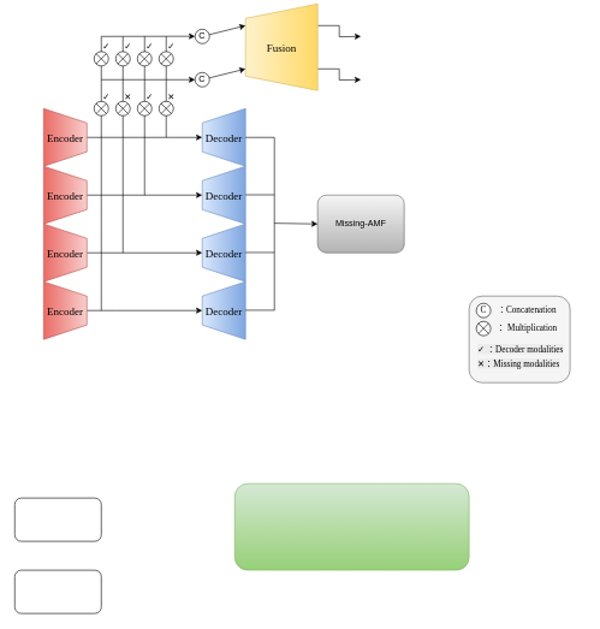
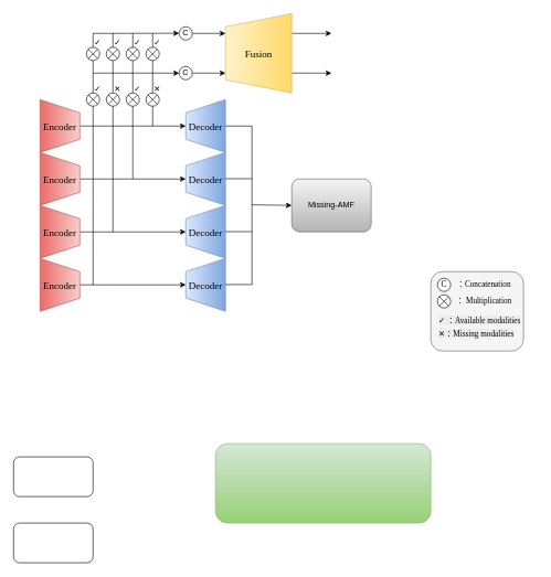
- <mxCell id="16" value="Fusion" style="shape=trapezoid;perimeter=trapezoidPerimeter;whiteSpace=wrap;html=1;fixedSize=1;direction=north;fillColor=#fff2cc;strokeColor=#d6b656;fontFamily=Times New Roman;fontSize=15;gradientColor=#ffd966;" parent="1" vertex="1"><mxGeometry x="340" y="5" width="100" height="120" as="geometry" /></mxCell>
+ <mxCell id="16" value="Fusion" style="shape=trapezoid;perimeter=trapezoidPerimeter;whiteSpace=wrap;html=1;fixedSize=1;direction=north;fillColor=#fff2cc;strokeColor=#d6b656;fontFamily=Times New Roman;fontSize=15;gradientColor=#ffd966;" parent="1" vertex="1"><mxGeometry x="340" y="20" width="100" height="120" as="geometry" /></mxCell>
- <mxCell id="73" value="&lt;font style=&quot;forced-color-adjust: none; color: rgb(0, 0, 0); font-size: 12px; font-style: normal; font-variant-ligatures: normal; font-variant-caps: normal; font-weight: 400; letter-spacing: normal; orphans: 2; text-align: left; text-indent: 0px; text-transform: none; widows: 2; word-spacing: 0px; -webkit-text-stroke-width: 0px; white-space-collapse: collapse; background-color: rgb(236, 236, 236); text-decoration-thickness: initial; text-decoration-style: initial; text-decoration-color: initial;&quot;&gt;&lt;span style=&quot;text-wrap-mode: wrap; forced-color-adjust: none; background-color: transparent; color: light-dark(rgb(0, 0, 0), rgb(255, 255, 255));&quot;&gt;✓&amp;nbsp;：Decoder&lt;/span&gt;&lt;span style=&quot;forced-color-adjust: none; background-color: transparent; color: light-dark(rgb(0, 0, 0), rgb(255, 255, 255)); text-wrap-mode: nowrap;&quot;&gt;&amp;nbsp;modalities&lt;/span&gt;&lt;/font&gt;" style="text;whiteSpace=wrap;html=1;fontFamily=Times New Roman;" vertex="1" parent="1"><mxGeometry x="660" y="470" width="150" height="30" as="geometry" /></mxCell>
+ <mxCell id="73" value="&lt;font style=&quot;forced-color-adjust: none; color: rgb(0, 0, 0); font-size: 12px; font-style: normal; font-variant-ligatures: normal; font-variant-caps: normal; font-weight: 400; letter-spacing: normal; orphans: 2; text-align: left; text-indent: 0px; text-transform: none; widows: 2; word-spacing: 0px; -webkit-text-stroke-width: 0px; white-space-collapse: collapse; background-color: rgb(236, 236, 236); text-decoration-thickness: initial; text-decoration-style: initial; text-decoration-color: initial;&quot;&gt;&lt;span style=&quot;text-wrap-mode: wrap; forced-color-adjust: none; background-color: transparent; color: light-dark(rgb(0, 0, 0), rgb(255, 255, 255));&quot;&gt;✓&amp;nbsp;：Available&lt;/span&gt;&lt;span style=&quot;forced-color-adjust: none; background-color: transparent; color: light-dark(rgb(0, 0, 0), rgb(255, 255, 255)); text-wrap-mode: nowrap;&quot;&gt;&amp;nbsp;modalities&lt;/span&gt;&lt;/font&gt;" style="text;whiteSpace=wrap;html=1;fontFamily=Times New Roman;" vertex="1" parent="1"><mxGeometry x="660" y="470" width="150" height="30" as="geometry" /></mxCell>
